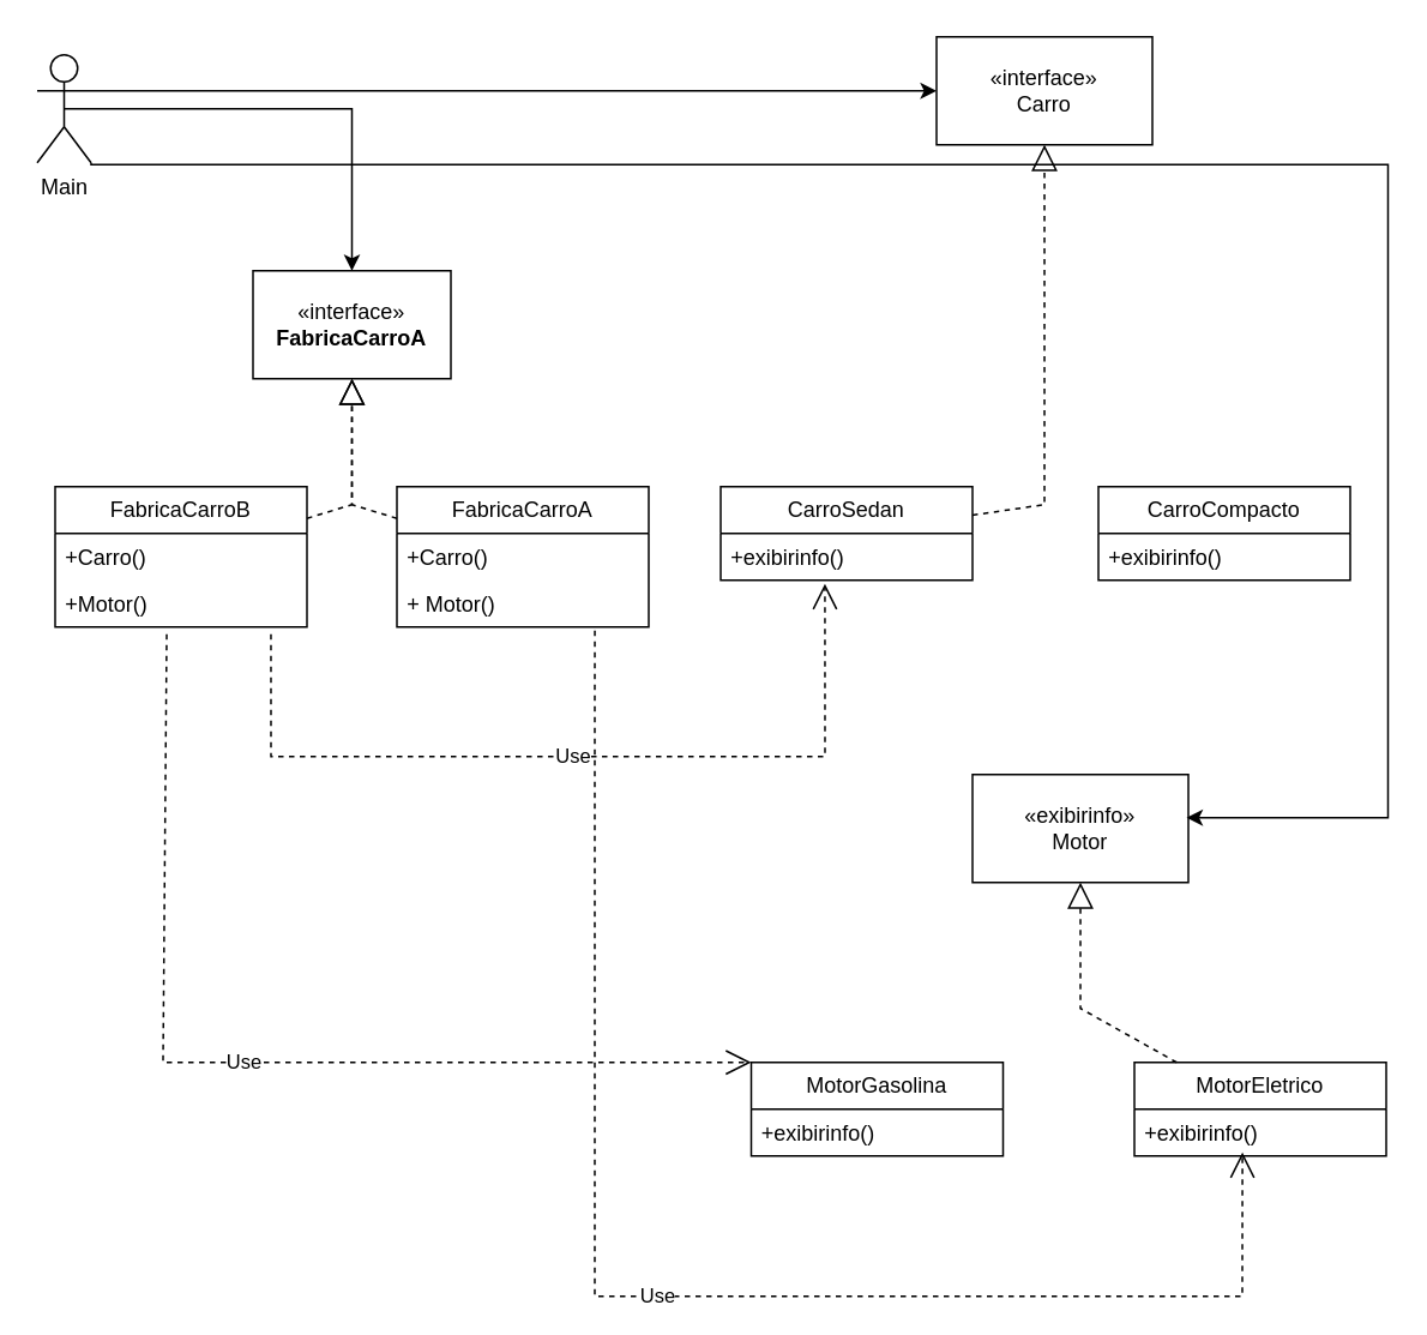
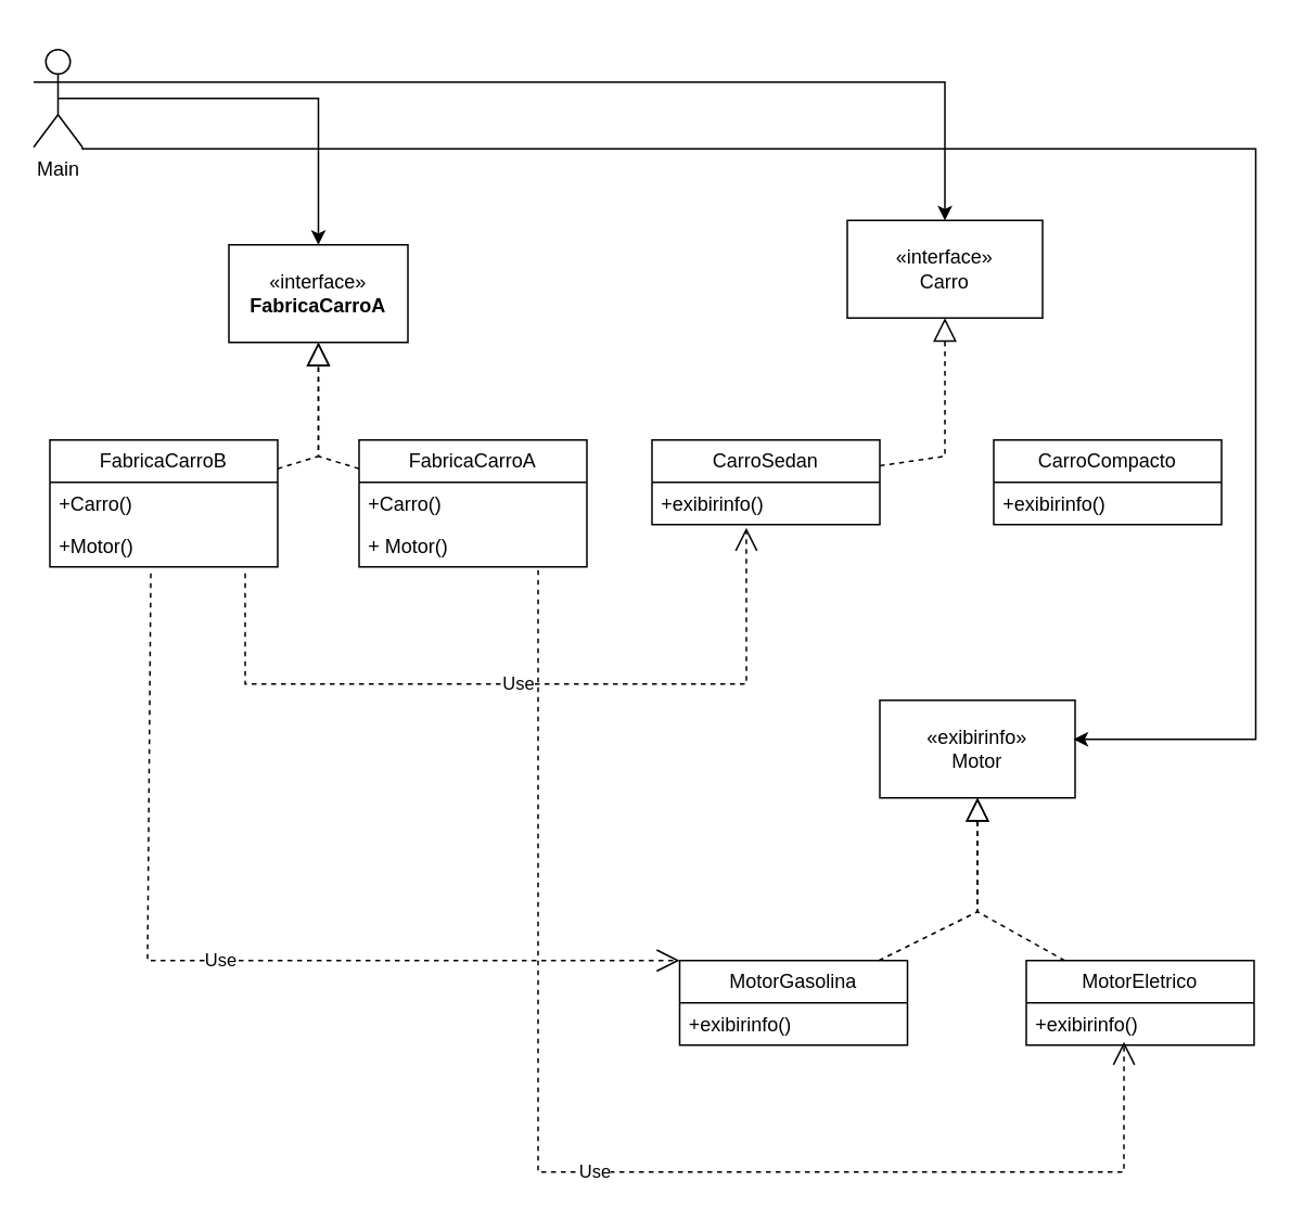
- <mxCell id="12" value="«interface»&lt;br&gt;&lt;span style=&quot;text-align: left;&quot;&gt;Carro&lt;/span&gt;" style="html=1;whiteSpace=wrap;" parent="1" vertex="1"><mxGeometry x="520" y="20" width="120" height="60" as="geometry" /></mxCell>
+ <mxCell id="12" value="«interface»&lt;br&gt;&lt;span style=&quot;text-align: left;&quot;&gt;Carro&lt;/span&gt;" style="html=1;whiteSpace=wrap;" parent="1" vertex="1"><mxGeometry x="520" y="135" width="120" height="60" as="geometry" /></mxCell>
+ <mxCell id="22" style="edgeStyle=none;rounded=0;orthogonalLoop=1;jettySize=auto;html=1;entryX=0.5;entryY=1;entryDx=0;entryDy=0;dashed=1;strokeColor=default;align=center;verticalAlign=middle;fontFamily=Helvetica;fontSize=11;fontColor=default;labelBackgroundColor=default;endArrow=block;endFill=0;endSize=12;" edge="1" parent="1" source="23" target="13"><mxGeometry relative="1" as="geometry"><Array as="points"><mxPoint x="600" y="560" /></Array></mxGeometry></mxCell>
